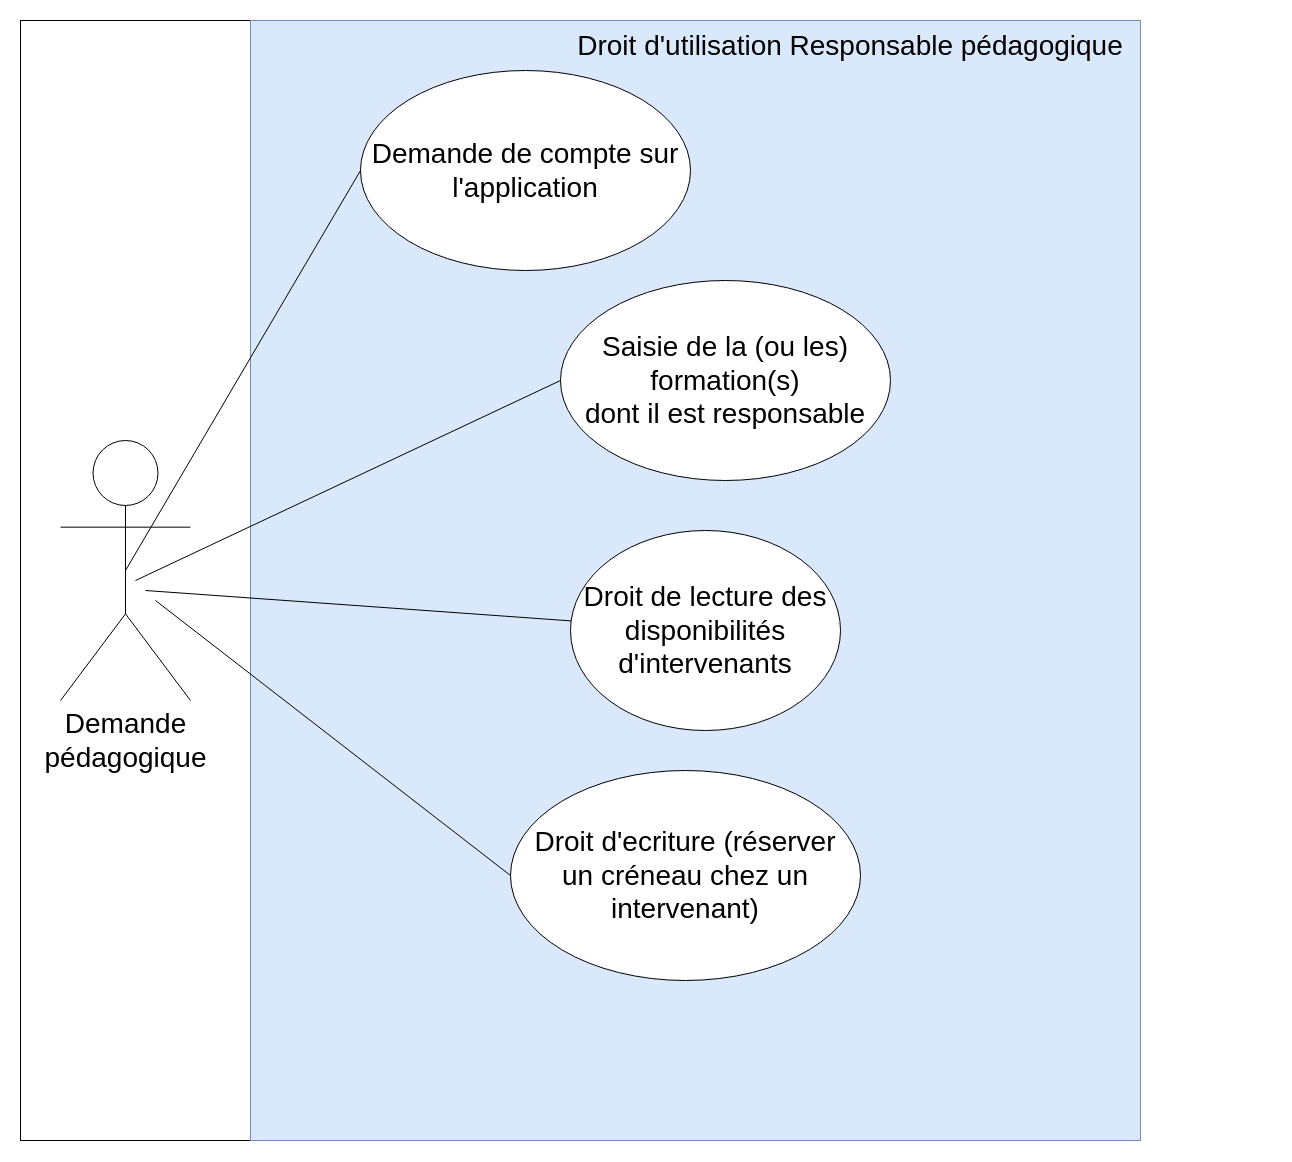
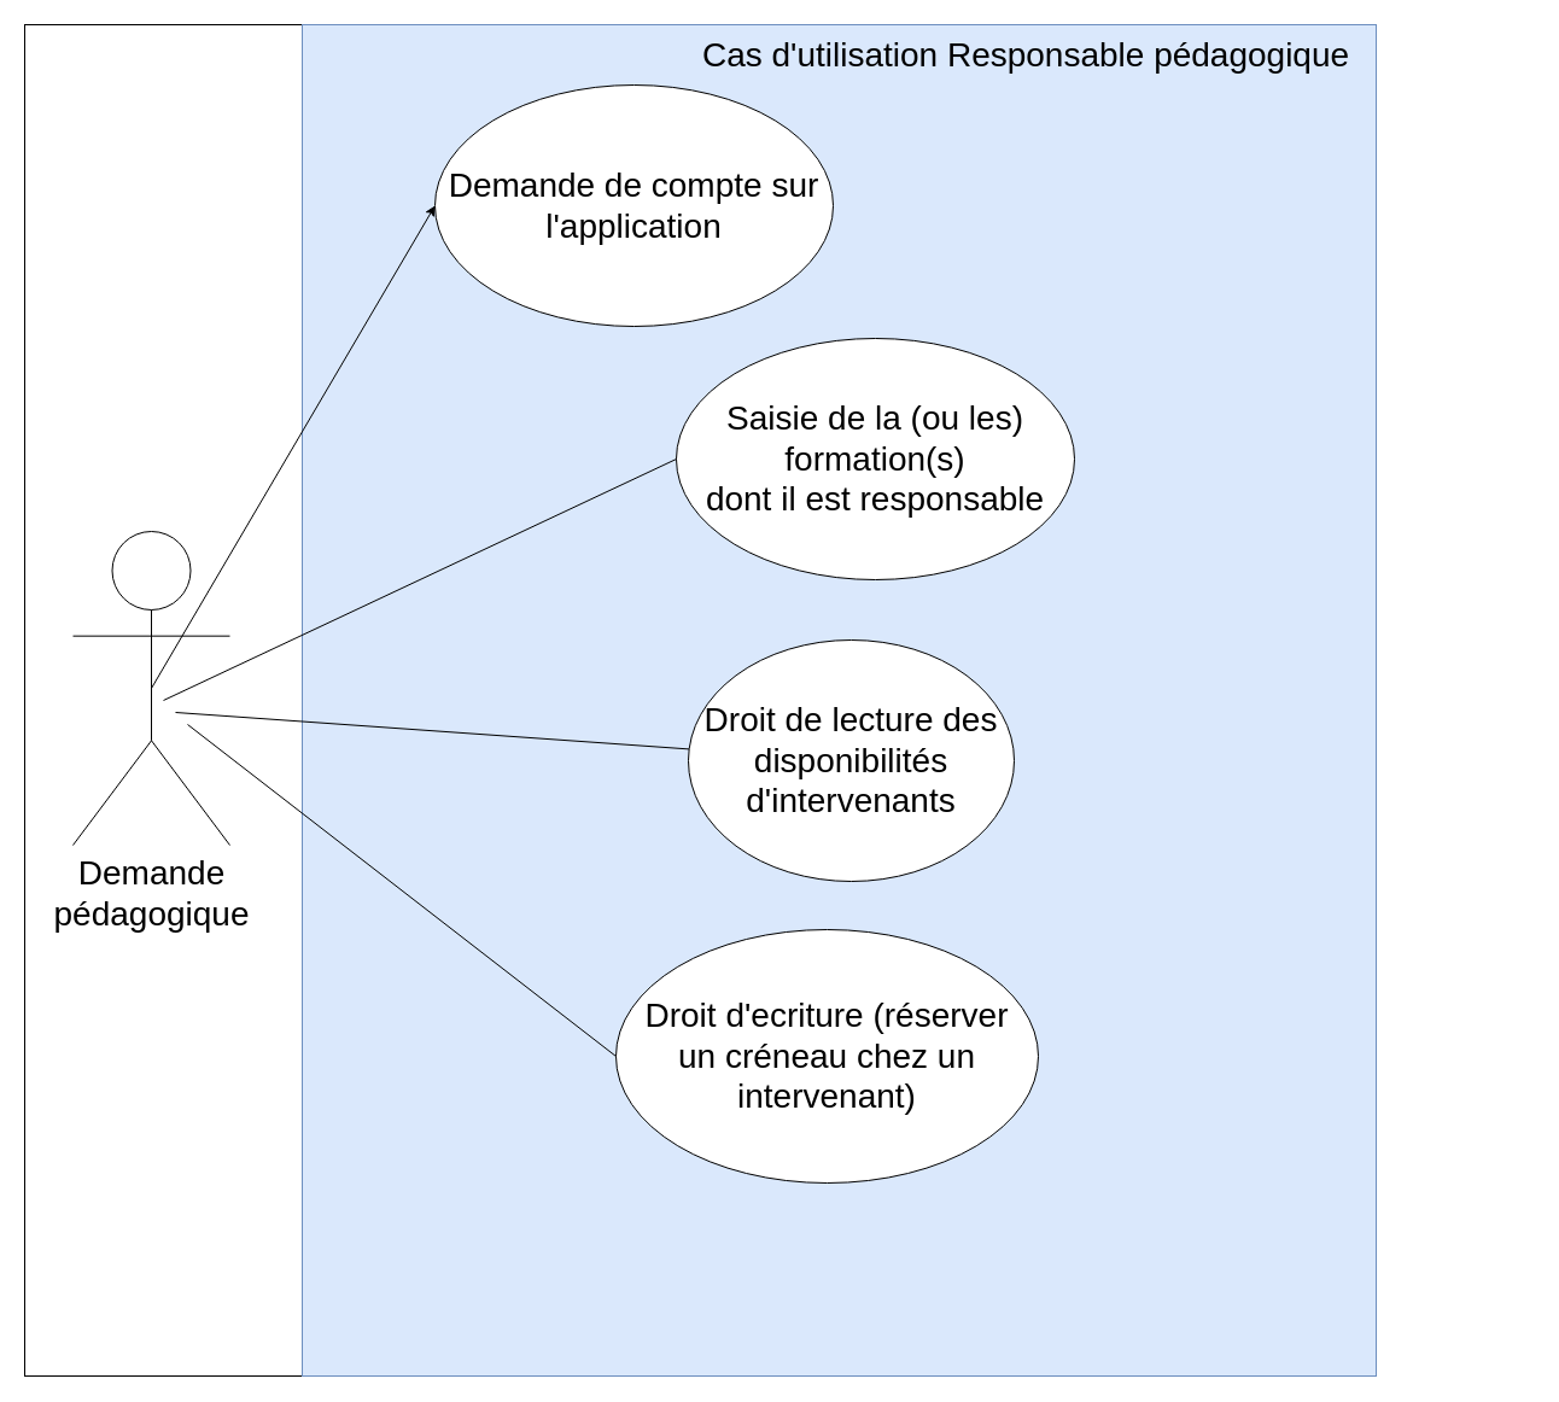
- <mxCell id="6" value="Droit d'utilisation Responsable pédagogique" style="text;html=1;strokeColor=none;fillColor=none;align=center;verticalAlign=middle;whiteSpace=wrap;rounded=0;fontSize=28;" vertex="1" parent="1"><mxGeometry x="430" y="30" width="840" height="30" as="geometry" /></mxCell>
+ <mxCell id="6" value="Cas d'utilisation Responsable pédagogique" style="text;html=1;strokeColor=none;fillColor=none;align=center;verticalAlign=middle;whiteSpace=wrap;rounded=0;fontSize=28;" vertex="1" parent="1"><mxGeometry x="430" y="30" width="840" height="30" as="geometry" /></mxCell>
- <mxCell id="10" value="" style="endArrow=none;html=1;rounded=0;fontSize=28;entryX=0;entryY=0.5;entryDx=0;entryDy=0;exitX=0.5;exitY=0.5;exitDx=0;exitDy=0;exitPerimeter=0;" edge="1" parent="1" source="4" target="5"><mxGeometry width="50" height="50" relative="1" as="geometry"><mxPoint x="800" y="630" as="sourcePoint" /><mxPoint x="850" y="580" as="targetPoint" /></mxGeometry></mxCell>
+ <mxCell id="10" value="" style="endArrow=classic;html=1;rounded=0;fontSize=28;entryX=0;entryY=0.5;entryDx=0;entryDy=0;exitX=0.5;exitY=0.5;exitDx=0;exitDy=0;exitPerimeter=0;" edge="1" parent="1" source="4" target="5"><mxGeometry width="50" height="50" relative="1" as="geometry"><mxPoint x="800" y="630" as="sourcePoint" /><mxPoint x="850" y="580" as="targetPoint" /></mxGeometry></mxCell>
